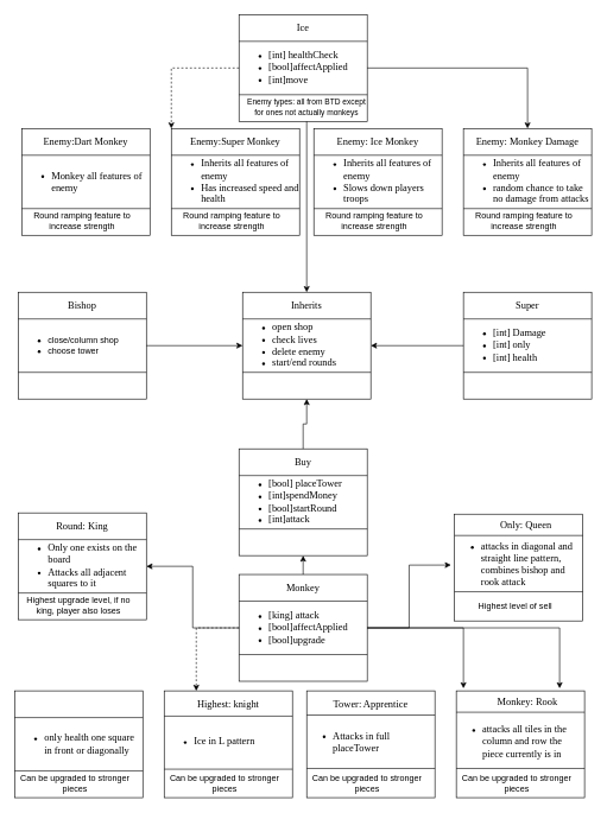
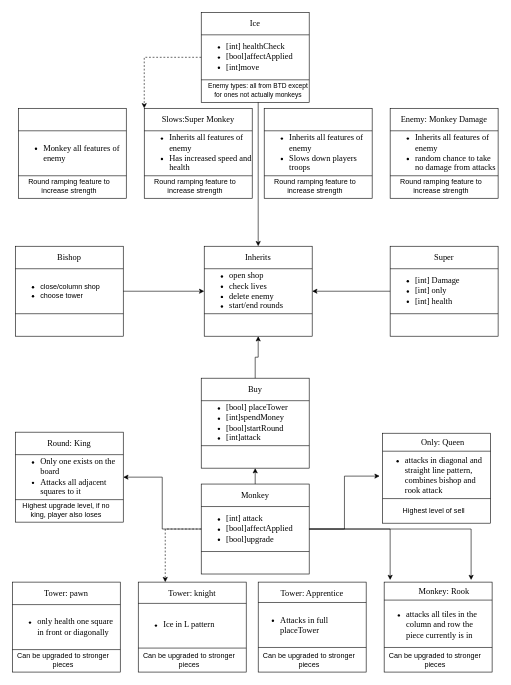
- <mxCell id="7" style="edgeStyle=orthogonalEdgeStyle;rounded=0;orthogonalLoop=1;jettySize=auto;html=1;entryX=0.5;entryY=0;entryDx=0;entryDy=0;" edge="1" parent="1" source="8" target="54"><mxGeometry relative="1" as="geometry" /></mxCell>
- <mxCell id="36" value="&lt;font face=&quot;Times New Roman&quot; style=&quot;font-size: 14px;&quot;&gt;Enemy:Dart Monkey&lt;br&gt;&lt;/font&gt;" style="text;html=1;strokeColor=none;fillColor=none;align=center;verticalAlign=middle;whiteSpace=wrap;rounded=0;" vertex="1" parent="1"><mxGeometry x="30" y="180" width="180" height="40" as="geometry" /></mxCell>
- <mxCell id="42" value="&lt;font face=&quot;Times New Roman&quot; style=&quot;font-size: 14px;&quot;&gt;Enemy:Super Monkey&lt;br&gt;&lt;/font&gt;" style="text;html=1;strokeColor=none;fillColor=none;align=center;verticalAlign=middle;whiteSpace=wrap;rounded=0;" vertex="1" parent="1"><mxGeometry x="240" y="180" width="180" height="40" as="geometry" /></mxCell>
+ <mxCell id="42" value="&lt;font face=&quot;Times New Roman&quot; style=&quot;font-size: 14px;&quot;&gt;Slows:Super Monkey&lt;br&gt;&lt;/font&gt;" style="text;html=1;strokeColor=none;fillColor=none;align=center;verticalAlign=middle;whiteSpace=wrap;rounded=0;" vertex="1" parent="1"><mxGeometry x="240" y="180" width="180" height="40" as="geometry" /></mxCell>
- <mxCell id="48" value="&lt;font face=&quot;Times New Roman&quot; style=&quot;font-size: 14px;&quot;&gt;Enemy: Ice Monkey&lt;br&gt;&lt;/font&gt;" style="text;html=1;strokeColor=none;fillColor=none;align=center;verticalAlign=middle;whiteSpace=wrap;rounded=0;" vertex="1" parent="1"><mxGeometry x="440" y="180" width="180" height="40" as="geometry" /></mxCell>
- <mxCell id="68" value="&lt;div style=&quot;&quot;&gt;&lt;ul&gt;&lt;li&gt;&lt;font face=&quot;Times New Roman&quot;&gt;&lt;span style=&quot;font-size: 14px;&quot;&gt;[king] attack&lt;/span&gt;&lt;/font&gt;&lt;/li&gt;&lt;li&gt;&lt;font face=&quot;Times New Roman&quot;&gt;&lt;span style=&quot;font-size: 14px;&quot;&gt;[bool]affectApplied&lt;/span&gt;&lt;/font&gt;&lt;/li&gt;&lt;li&gt;&lt;font face=&quot;Times New Roman&quot;&gt;&lt;span style=&quot;font-size: 14px;&quot;&gt;[bool]upgrade&lt;/span&gt;&lt;/font&gt;&lt;/li&gt;&lt;/ul&gt;&lt;/div&gt;" style="text;html=1;strokeColor=none;fillColor=none;align=left;verticalAlign=middle;whiteSpace=wrap;rounded=0;" vertex="1" parent="1"><mxGeometry x="335" y="846.5" width="180" height="70" as="geometry" /></mxCell>
+ <mxCell id="68" value="&lt;div style=&quot;&quot;&gt;&lt;ul&gt;&lt;li&gt;&lt;font face=&quot;Times New Roman&quot;&gt;&lt;span style=&quot;font-size: 14px;&quot;&gt;[int] attack&lt;/span&gt;&lt;/font&gt;&lt;/li&gt;&lt;li&gt;&lt;font face=&quot;Times New Roman&quot;&gt;&lt;span style=&quot;font-size: 14px;&quot;&gt;[bool]affectApplied&lt;/span&gt;&lt;/font&gt;&lt;/li&gt;&lt;li&gt;&lt;font face=&quot;Times New Roman&quot;&gt;&lt;span style=&quot;font-size: 14px;&quot;&gt;[bool]upgrade&lt;/span&gt;&lt;/font&gt;&lt;/li&gt;&lt;/ul&gt;&lt;/div&gt;" style="text;html=1;strokeColor=none;fillColor=none;align=left;verticalAlign=middle;whiteSpace=wrap;rounded=0;" vertex="1" parent="1"><mxGeometry x="335" y="846.5" width="180" height="70" as="geometry" /></mxCell>
+ <mxCell id="71" value="&lt;font face=&quot;Times New Roman&quot; style=&quot;font-size: 14px;&quot;&gt;Tower: pawn&lt;br&gt;&lt;/font&gt;" style="text;html=1;strokeColor=none;fillColor=none;align=center;verticalAlign=middle;whiteSpace=wrap;rounded=0;" vertex="1" parent="1"><mxGeometry x="20" y="970" width="180" height="40" as="geometry" /></mxCell>
- <mxCell id="77" value="&lt;font face=&quot;Times New Roman&quot; style=&quot;font-size: 14px;&quot;&gt;Highest: knight&lt;br&gt;&lt;/font&gt;" style="text;html=1;strokeColor=none;fillColor=none;align=center;verticalAlign=middle;whiteSpace=wrap;rounded=0;" vertex="1" parent="1"><mxGeometry x="230" y="970" width="180" height="40" as="geometry" /></mxCell>
+ <mxCell id="77" value="&lt;font face=&quot;Times New Roman&quot; style=&quot;font-size: 14px;&quot;&gt;Tower: knight&lt;br&gt;&lt;/font&gt;" style="text;html=1;strokeColor=none;fillColor=none;align=center;verticalAlign=middle;whiteSpace=wrap;rounded=0;" vertex="1" parent="1"><mxGeometry x="230" y="970" width="180" height="40" as="geometry" /></mxCell>
